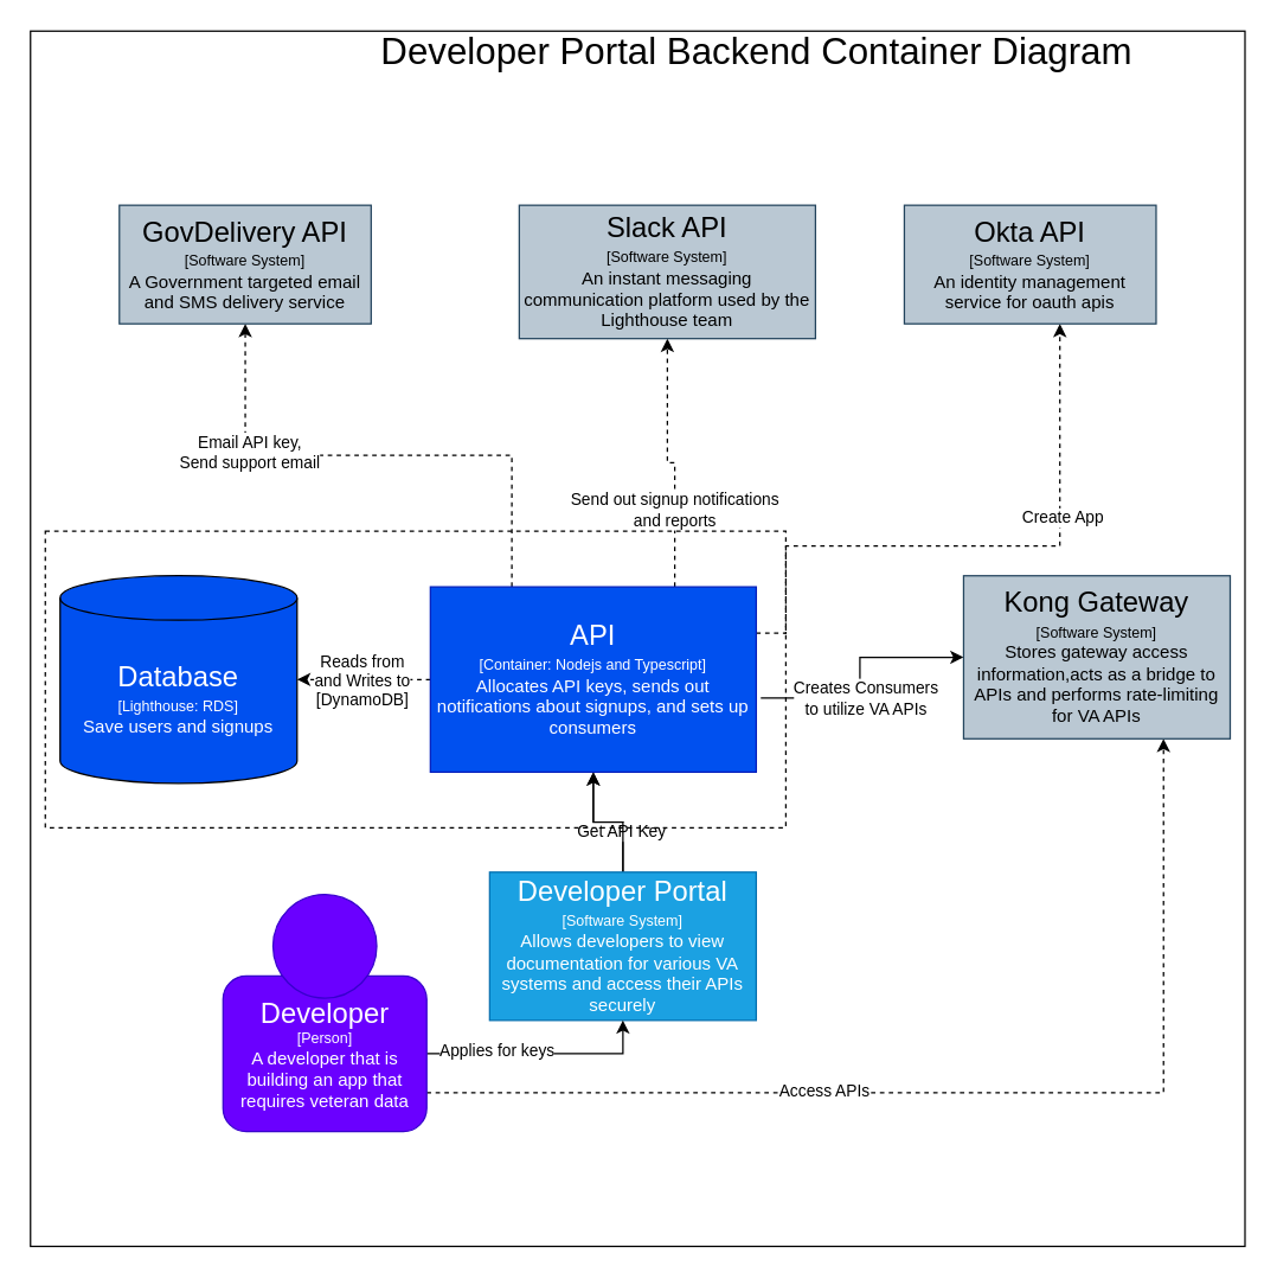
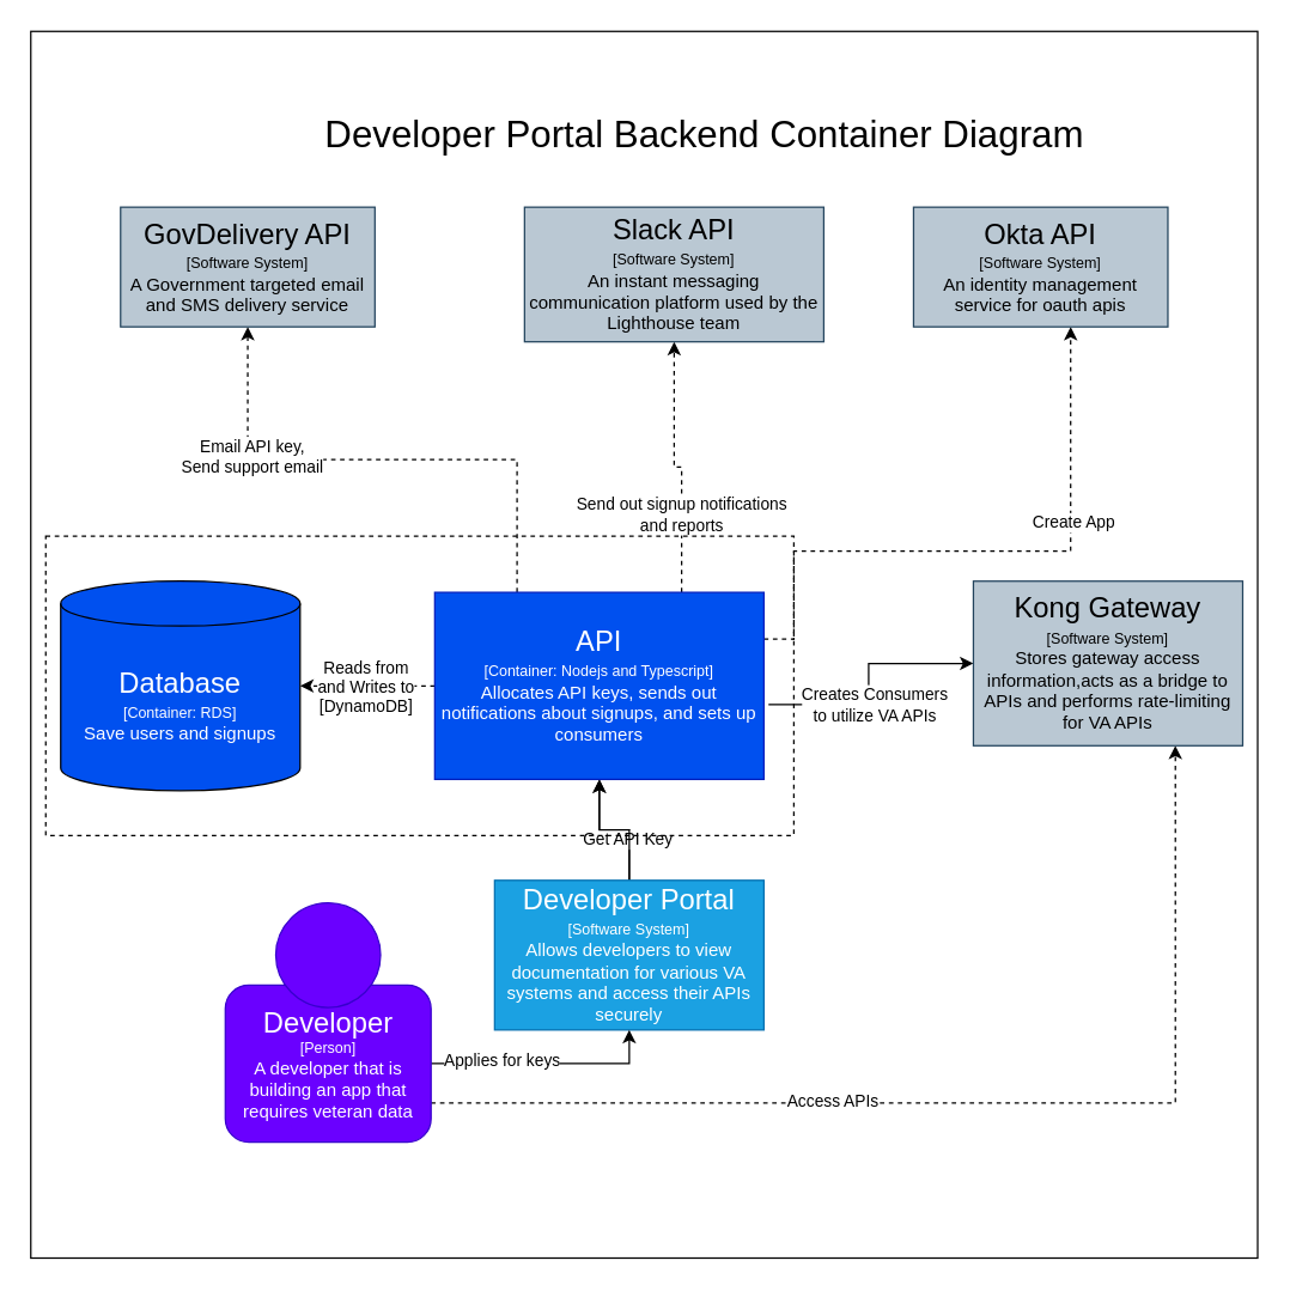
- <mxCell id="23" value="&lt;font style=&quot;font-size: 25px&quot;&gt;Developer Portal Backend Container Diagram&lt;/font&gt;" style="text;html=1;align=center;verticalAlign=middle;resizable=0;points=[];autosize=1;" parent="1" vertex="1"><mxGeometry x="250" y="23" width="520" height="20" as="geometry" /></mxCell>
+ <mxCell id="23" value="&lt;font style=&quot;font-size: 25px&quot;&gt;Developer Portal Backend Container Diagram&lt;/font&gt;" style="text;html=1;align=center;verticalAlign=middle;resizable=0;points=[];autosize=1;" parent="1" vertex="1"><mxGeometry x="210" y="78" width="520" height="20" as="geometry" /></mxCell>
- <mxCell id="32" value="&lt;div&gt;&lt;font style=&quot;font-size: 19px&quot; color=&quot;#FFFFFF&quot;&gt;Database&lt;br&gt;&lt;/font&gt;&lt;/div&gt;&lt;div&gt;&lt;font style=&quot;font-size: 10px&quot; color=&quot;#FFFFFF&quot;&gt;[Lighthouse: RDS]&lt;/font&gt;&lt;/div&gt;&lt;div&gt;&lt;font color=&quot;#FFFFFF&quot;&gt;Save users and signups&lt;font style=&quot;font-size: 10px&quot;&gt;&lt;br&gt;&lt;/font&gt;&lt;/font&gt;&lt;/div&gt;" style="shape=cylinder3;whiteSpace=wrap;html=1;boundedLbl=1;backgroundOutline=1;size=15;fillColor=#0050EF;" vertex="1" parent="1"><mxGeometry x="40" y="388" width="160" height="140" as="geometry" /></mxCell>
+ <mxCell id="32" value="&lt;div&gt;&lt;font style=&quot;font-size: 19px&quot; color=&quot;#FFFFFF&quot;&gt;Database&lt;br&gt;&lt;/font&gt;&lt;/div&gt;&lt;div&gt;&lt;font style=&quot;font-size: 10px&quot; color=&quot;#FFFFFF&quot;&gt;[Container: RDS]&lt;/font&gt;&lt;/div&gt;&lt;div&gt;&lt;font color=&quot;#FFFFFF&quot;&gt;Save users and signups&lt;font style=&quot;font-size: 10px&quot;&gt;&lt;br&gt;&lt;/font&gt;&lt;/font&gt;&lt;/div&gt;" style="shape=cylinder3;whiteSpace=wrap;html=1;boundedLbl=1;backgroundOutline=1;size=15;fillColor=#0050EF;" vertex="1" parent="1"><mxGeometry x="40" y="388" width="160" height="140" as="geometry" /></mxCell>
